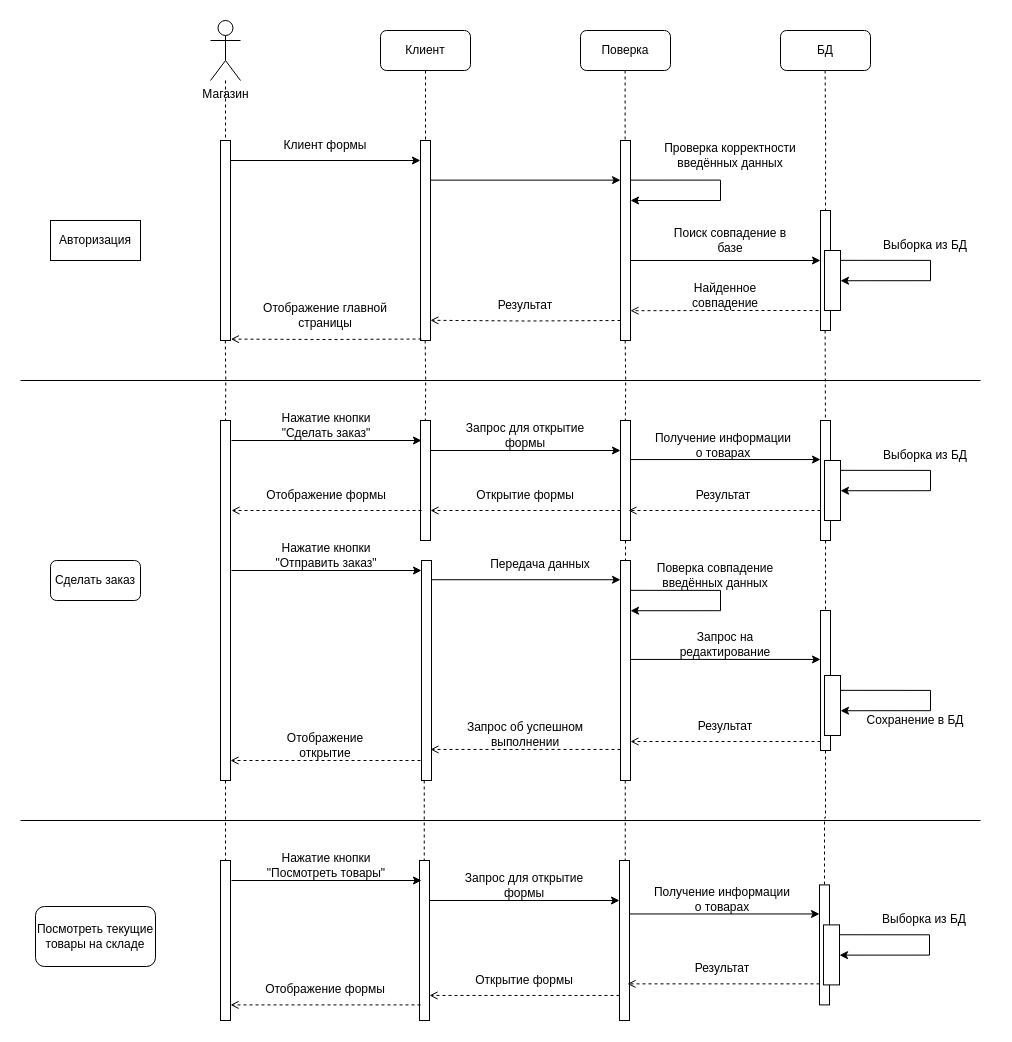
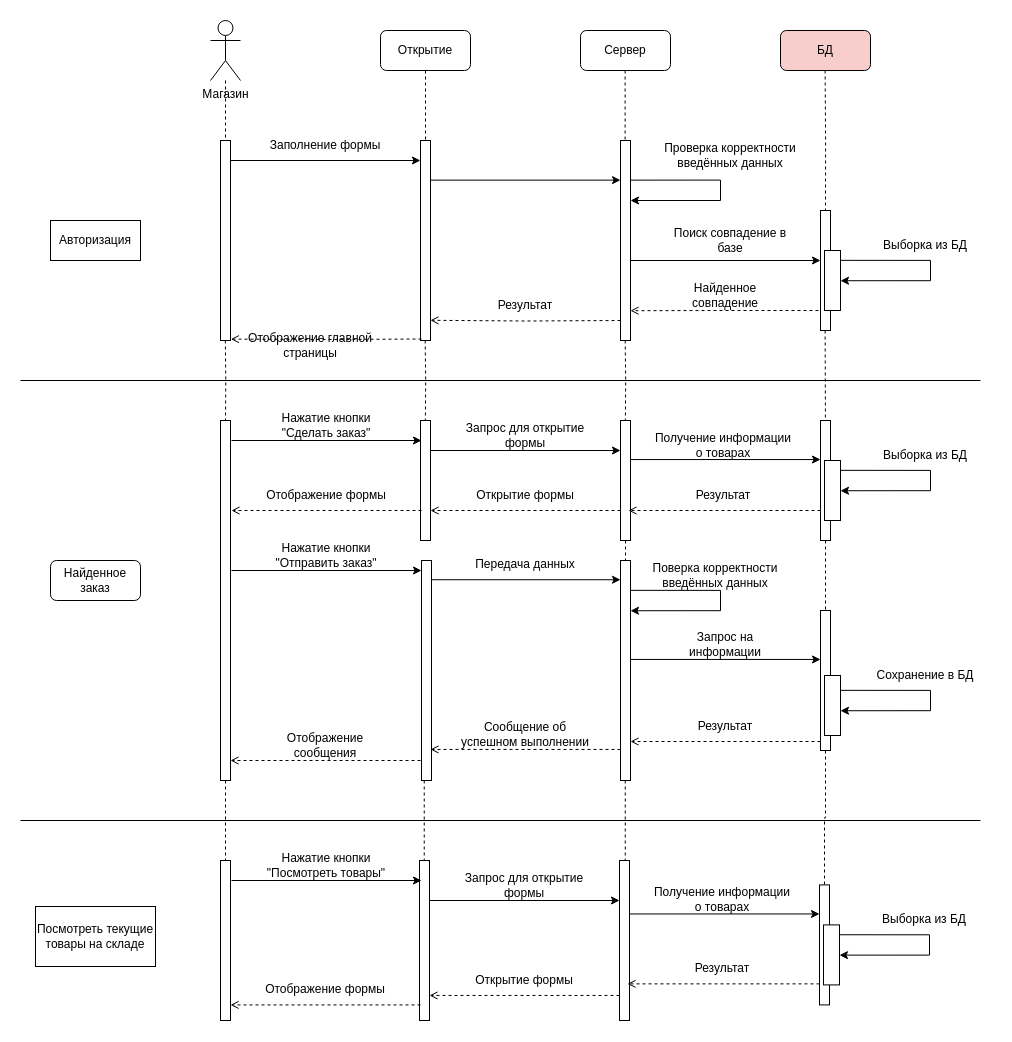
- <mxCell id="8" value="Клиент" style="rounded=1;whiteSpace=wrap;html=1;" parent="1" vertex="1"><mxGeometry x="380" y="30" width="90" height="40" as="geometry" /></mxCell>
+ <mxCell id="8" value="Открытие" style="rounded=1;whiteSpace=wrap;html=1;" parent="1" vertex="1"><mxGeometry x="380" y="30" width="90" height="40" as="geometry" /></mxCell>
- <mxCell id="10" value="Поверка" style="rounded=1;whiteSpace=wrap;html=1;" parent="1" vertex="1"><mxGeometry x="580" y="30" width="90" height="40" as="geometry" /></mxCell>
+ <mxCell id="10" value="Сервер" style="rounded=1;whiteSpace=wrap;html=1;" parent="1" vertex="1"><mxGeometry x="580" y="30" width="90" height="40" as="geometry" /></mxCell>
- <mxCell id="12" value="БД" style="rounded=1;whiteSpace=wrap;html=1;" parent="1" vertex="1"><mxGeometry x="780" y="30" width="90" height="40" as="geometry" /></mxCell>
+ <mxCell id="12" value="БД" style="rounded=1;whiteSpace=wrap;html=1;fillColor=#f8cecc;" parent="1" vertex="1"><mxGeometry x="780" y="30" width="90" height="40" as="geometry" /></mxCell>
- <mxCell id="24" value="Клиент формы" style="text;html=1;strokeColor=none;fillColor=none;align=center;verticalAlign=middle;whiteSpace=wrap;rounded=0;" parent="1" vertex="1"><mxGeometry x="260" y="130" width="130" height="30" as="geometry" /></mxCell>
+ <mxCell id="24" value="Заполнение формы" style="text;html=1;strokeColor=none;fillColor=none;align=center;verticalAlign=middle;whiteSpace=wrap;rounded=0;" parent="1" vertex="1"><mxGeometry x="260" y="130" width="130" height="30" as="geometry" /></mxCell>
- <mxCell id="30" value="Отображение главной страницы" style="text;html=1;strokeColor=none;fillColor=none;align=center;verticalAlign=middle;whiteSpace=wrap;rounded=0;" parent="1" vertex="1"><mxGeometry x="260" y="300" width="130" height="30" as="geometry" /></mxCell>
+ <mxCell id="30" value="Отображение главной страницы" style="text;html=1;strokeColor=none;fillColor=none;align=center;verticalAlign=middle;whiteSpace=wrap;rounded=0;" parent="1" vertex="1"><mxGeometry x="245" y="330" width="130" height="30" as="geometry" /></mxCell>
- <mxCell id="48" value="Передача данных" style="text;html=1;strokeColor=none;fillColor=none;align=center;verticalAlign=middle;whiteSpace=wrap;rounded=0;" parent="1" vertex="1"><mxGeometry x="475" y="549.22" width="130" height="30" as="geometry" /></mxCell>
+ <mxCell id="48" value="Передача данных" style="text;html=1;strokeColor=none;fillColor=none;align=center;verticalAlign=middle;whiteSpace=wrap;rounded=0;" parent="1" vertex="1"><mxGeometry x="460" y="549.22" width="130" height="30" as="geometry" /></mxCell>
- <mxCell id="80" value="Поверка совпадение введённых данных" style="text;html=1;strokeColor=none;fillColor=none;align=center;verticalAlign=middle;whiteSpace=wrap;rounded=0;" parent="1" vertex="1"><mxGeometry x="650" y="560" width="130" height="30" as="geometry" /></mxCell>
+ <mxCell id="80" value="Поверка корректности введённых данных" style="text;html=1;strokeColor=none;fillColor=none;align=center;verticalAlign=middle;whiteSpace=wrap;rounded=0;" parent="1" vertex="1"><mxGeometry x="650" y="560" width="130" height="30" as="geometry" /></mxCell>
- <mxCell id="32" value="Сделать заказ" style="rounded=1;whiteSpace=wrap;html=1;" parent="1" vertex="1"><mxGeometry x="50" y="560" width="90" height="40" as="geometry" /></mxCell>
+ <mxCell id="32" value="Найденное заказ" style="rounded=1;whiteSpace=wrap;html=1;" parent="1" vertex="1"><mxGeometry x="50" y="560" width="90" height="40" as="geometry" /></mxCell>
- <mxCell id="52" value="Запрос на редактирование" style="text;html=1;strokeColor=none;fillColor=none;align=center;verticalAlign=middle;whiteSpace=wrap;rounded=0;" parent="1" vertex="1"><mxGeometry x="660" y="628.95" width="130" height="30" as="geometry" /></mxCell>
+ <mxCell id="52" value="Запрос на информации" style="text;html=1;strokeColor=none;fillColor=none;align=center;verticalAlign=middle;whiteSpace=wrap;rounded=0;" parent="1" vertex="1"><mxGeometry x="660" y="628.95" width="130" height="30" as="geometry" /></mxCell>
- <mxCell id="53" value="Сохранение в БД" style="text;html=1;strokeColor=none;fillColor=none;align=center;verticalAlign=middle;whiteSpace=wrap;rounded=0;" parent="1" vertex="1"><mxGeometry x="850" y="705" width="130" height="30" as="geometry" /></mxCell>
+ <mxCell id="53" value="Сохранение в БД" style="text;html=1;strokeColor=none;fillColor=none;align=center;verticalAlign=middle;whiteSpace=wrap;rounded=0;" parent="1" vertex="1"><mxGeometry x="860" y="660" width="130" height="30" as="geometry" /></mxCell>
- <mxCell id="58" value="Запрос об успешном выполнении" style="text;html=1;strokeColor=none;fillColor=none;align=center;verticalAlign=middle;whiteSpace=wrap;rounded=0;" parent="1" vertex="1"><mxGeometry x="460" y="718.95" width="130" height="30" as="geometry" /></mxCell>
+ <mxCell id="58" value="Сообщение об успешном выполнении" style="text;html=1;strokeColor=none;fillColor=none;align=center;verticalAlign=middle;whiteSpace=wrap;rounded=0;" parent="1" vertex="1"><mxGeometry x="460" y="718.95" width="130" height="30" as="geometry" /></mxCell>
- <mxCell id="60" value="Отображение открытие" style="text;html=1;strokeColor=none;fillColor=none;align=center;verticalAlign=middle;whiteSpace=wrap;rounded=0;" parent="1" vertex="1"><mxGeometry x="260" y="730" width="130" height="30" as="geometry" /></mxCell>
+ <mxCell id="60" value="Отображение сообщения" style="text;html=1;strokeColor=none;fillColor=none;align=center;verticalAlign=middle;whiteSpace=wrap;rounded=0;" parent="1" vertex="1"><mxGeometry x="260" y="730" width="130" height="30" as="geometry" /></mxCell>
- <mxCell id="62" value="Посмотреть текущие товары на складе" style="rounded=1;whiteSpace=wrap;html=1;" parent="1" vertex="1"><mxGeometry x="35" y="906" width="120" height="60" as="geometry" /></mxCell>
+ <mxCell id="62" value="Посмотреть текущие товары на складе" style="whiteSpace=wrap;html=1;rounded=0;" parent="1" vertex="1"><mxGeometry x="35" y="906" width="120" height="60" as="geometry" /></mxCell>
